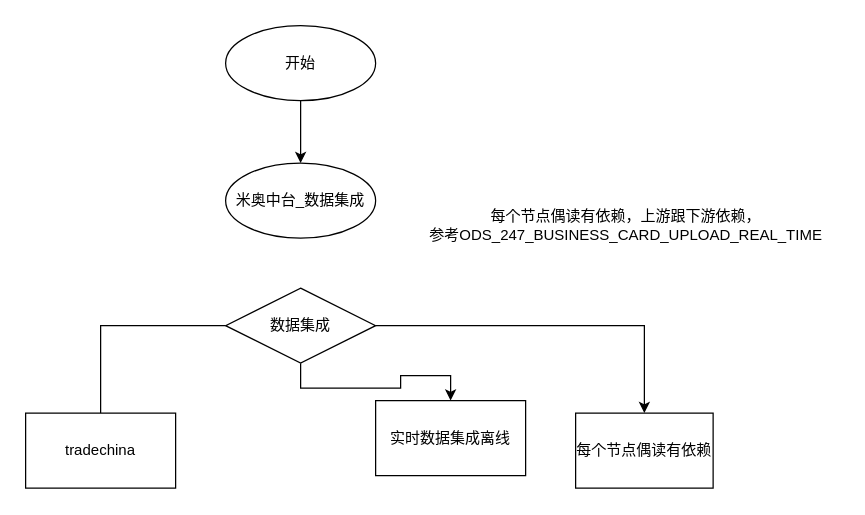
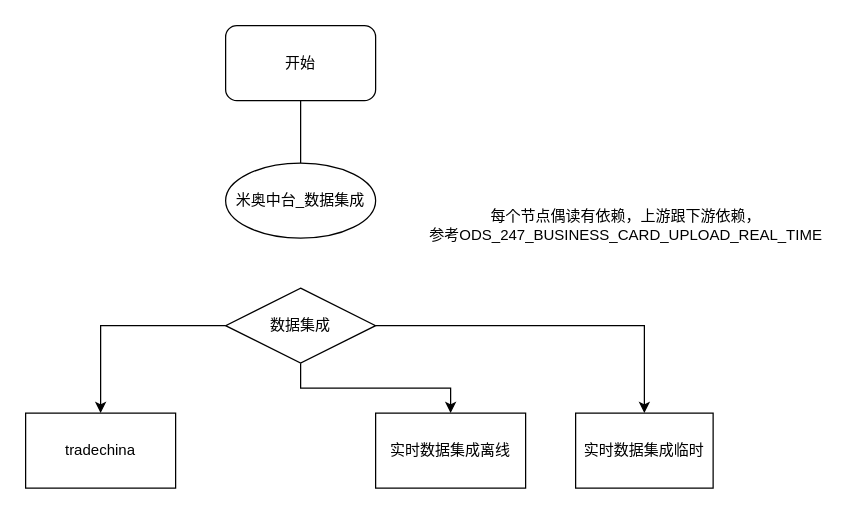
- <mxCell id="3" value="开始" style="ellipse;whiteSpace=wrap;html=1;" vertex="1" parent="1"><mxGeometry x="180" y="20" width="120" height="60" as="geometry" /></mxCell>
+ <mxCell id="3" value="开始" style="rounded=1;whiteSpace=wrap;html=1;" vertex="1" parent="1"><mxGeometry x="180" y="20" width="120" height="60" as="geometry" /></mxCell>
- <mxCell id="2" style="edgeStyle=orthogonalEdgeStyle;rounded=0;orthogonalLoop=1;jettySize=auto;html=1;entryX=0.5;entryY=0;entryDx=0;entryDy=0;" edge="1" parent="1" source="3" target="4"><mxGeometry relative="1" as="geometry" /></mxCell>
+ <mxCell id="2" style="edgeStyle=orthogonalEdgeStyle;rounded=0;orthogonalLoop=1;jettySize=auto;html=1;entryX=0.5;entryY=0;entryDx=0;entryDy=0;endArrow=none;" edge="1" parent="1" source="3" target="4"><mxGeometry relative="1" as="geometry" /></mxCell>
- <mxCell id="7" value="" style="edgeStyle=orthogonalEdgeStyle;rounded=0;orthogonalLoop=1;jettySize=auto;html=1;endArrow=none;" edge="1" parent="1" source="8" target="11"><mxGeometry relative="1" as="geometry" /></mxCell>
+ <mxCell id="7" value="" style="edgeStyle=orthogonalEdgeStyle;rounded=0;orthogonalLoop=1;jettySize=auto;html=1;" edge="1" parent="1" source="8" target="11"><mxGeometry relative="1" as="geometry" /></mxCell>
- <mxCell id="9" value="实时数据集成离线" style="rounded=0;whiteSpace=wrap;html=1;" vertex="1" parent="1"><mxGeometry x="300" y="320" width="120" height="60" as="geometry" /></mxCell>
+ <mxCell id="9" value="实时数据集成离线" style="rounded=0;whiteSpace=wrap;html=1;" vertex="1" parent="1"><mxGeometry x="300" y="330" width="120" height="60" as="geometry" /></mxCell>
- <mxCell id="10" value="每个节点偶读有依赖" style="rounded=0;whiteSpace=wrap;html=1;" vertex="1" parent="1"><mxGeometry x="460" y="330" width="110" height="60" as="geometry" /></mxCell>
+ <mxCell id="10" value="实时数据集成临时" style="rounded=0;whiteSpace=wrap;html=1;" vertex="1" parent="1"><mxGeometry x="460" y="330" width="110" height="60" as="geometry" /></mxCell>
